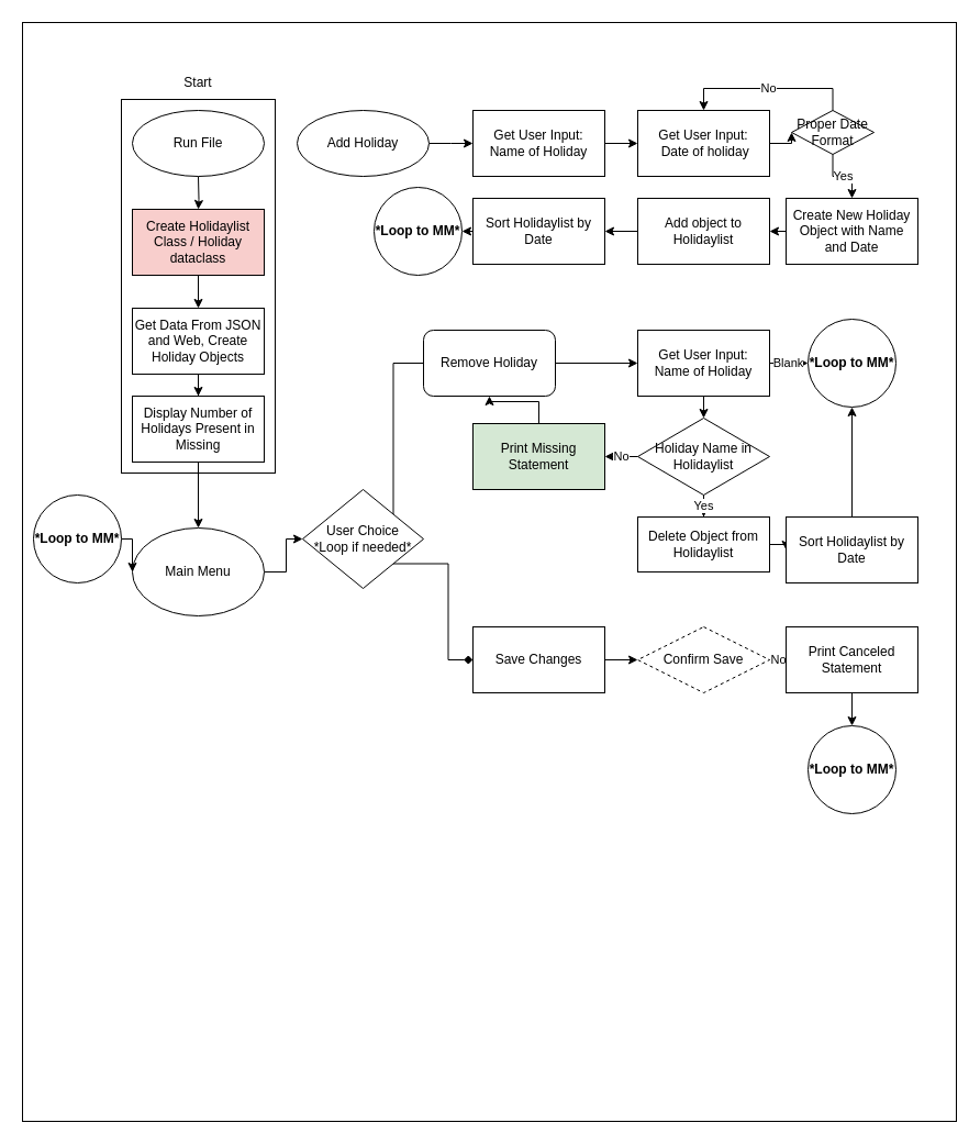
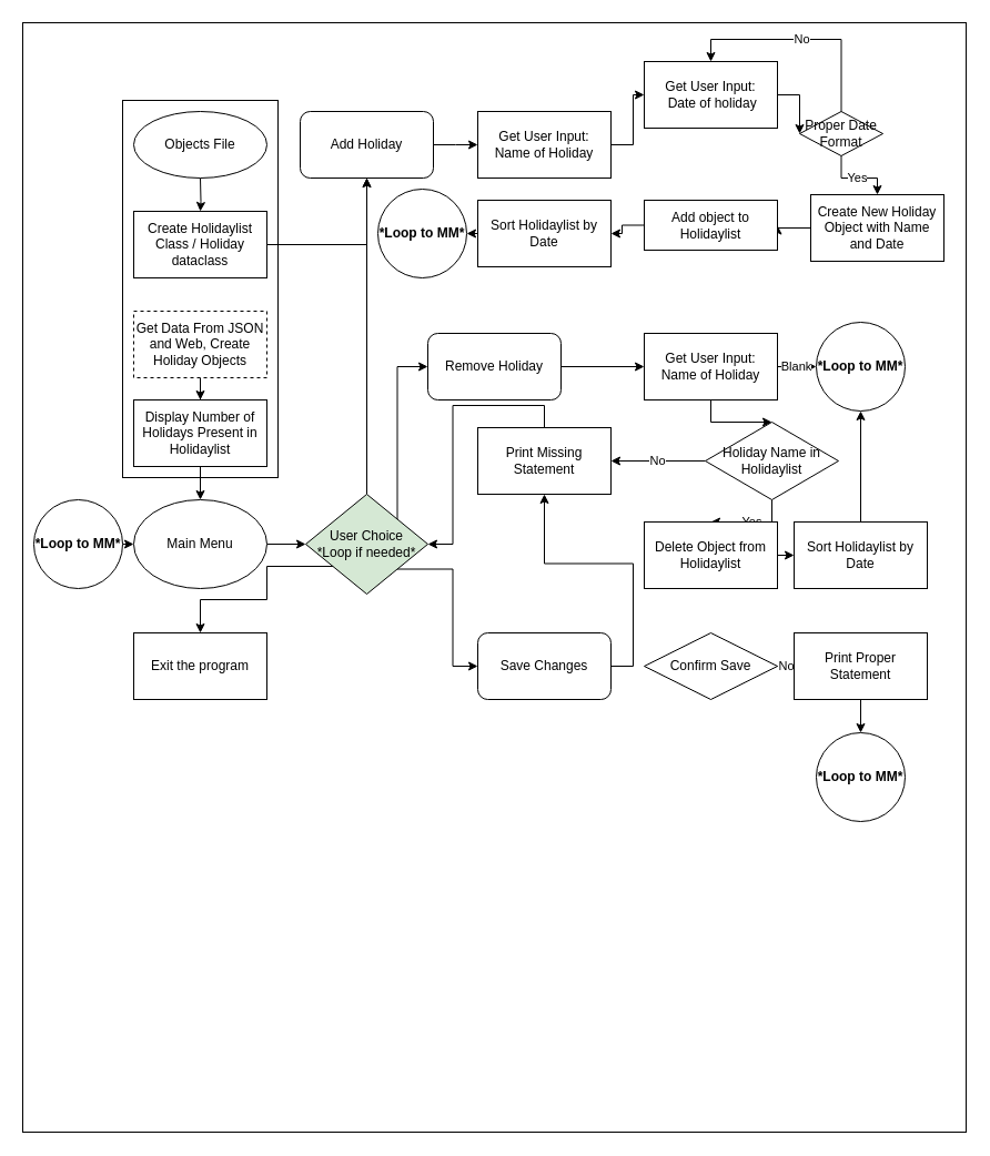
- <mxCell id="28" value="Start" style="text;html=1;strokeColor=none;fillColor=none;align=center;verticalAlign=middle;whiteSpace=wrap;rounded=0;" vertex="1" parent="1"><mxGeometry x="150" y="60" width="60" height="30" as="geometry" /></mxCell>
- <mxCell id="40" value="Run File" style="ellipse;whiteSpace=wrap;html=1;" vertex="1" parent="1"><mxGeometry x="120" y="100" width="120" height="60" as="geometry" /></mxCell>
+ <mxCell id="40" value="Objects File" style="ellipse;whiteSpace=wrap;html=1;" vertex="1" parent="1"><mxGeometry x="120" y="100" width="120" height="60" as="geometry" /></mxCell>
- <mxCell id="20" value="Add Holiday" style="ellipse;whiteSpace=wrap;html=1;" vertex="1" parent="1"><mxGeometry x="270" y="100" width="120" height="60" as="geometry" /></mxCell>
+ <mxCell id="20" value="Add Holiday" style="rounded=1;whiteSpace=wrap;html=1;" vertex="1" parent="1"><mxGeometry x="270" y="100" width="120" height="60" as="geometry" /></mxCell>
- <mxCell id="24" value="Get User Input:&lt;br&gt;&amp;nbsp;Date of holiday" style="rounded=0;whiteSpace=wrap;html=1;" vertex="1" parent="1"><mxGeometry x="580" y="100" width="120" height="60" as="geometry" /></mxCell>
+ <mxCell id="24" value="Get User Input:&lt;br&gt;&amp;nbsp;Date of holiday" style="rounded=0;whiteSpace=wrap;html=1;" vertex="1" parent="1"><mxGeometry x="580" y="55" width="120" height="60" as="geometry" /></mxCell>
- <mxCell id="32" value="Add object to Holidaylist" style="rounded=0;whiteSpace=wrap;html=1;" vertex="1" parent="1"><mxGeometry x="580" y="180" width="120" height="60" as="geometry" /></mxCell>
+ <mxCell id="32" value="Add object to Holidaylist" style="rounded=0;whiteSpace=wrap;html=1;" vertex="1" parent="1"><mxGeometry x="580" y="180" width="120" height="45" as="geometry" /></mxCell>
- <mxCell id="30" value="Create New Holiday Object with Name and Date" style="rounded=0;whiteSpace=wrap;html=1;" vertex="1" parent="1"><mxGeometry x="715" y="180" width="120" height="60" as="geometry" /></mxCell>
+ <mxCell id="30" value="Create New Holiday Object with Name and Date" style="rounded=0;whiteSpace=wrap;html=1;" vertex="1" parent="1"><mxGeometry x="730" y="175" width="120" height="60" as="geometry" /></mxCell>
- <mxCell id="6" value="Create Holidaylist Class / Holiday dataclass" style="rounded=0;whiteSpace=wrap;html=1;fillColor=#f8cecc;" vertex="1" parent="1"><mxGeometry x="120" y="190" width="120" height="60" as="geometry" /></mxCell>
+ <mxCell id="6" value="Create Holidaylist Class / Holiday dataclass" style="rounded=0;whiteSpace=wrap;html=1;" vertex="1" parent="1"><mxGeometry x="120" y="190" width="120" height="60" as="geometry" /></mxCell>
- <mxCell id="5" style="edgeStyle=orthogonalEdgeStyle;rounded=0;orthogonalLoop=1;jettySize=auto;html=1;entryX=0.5;entryY=0;entryDx=0;entryDy=0;" edge="1" parent="1" source="6" target="8"><mxGeometry relative="1" as="geometry" /></mxCell>
+ <mxCell id="5" style="edgeStyle=orthogonalEdgeStyle;rounded=0;orthogonalLoop=1;jettySize=auto;html=1;" edge="1" parent="1" source="6" target="20"><mxGeometry relative="1" as="geometry" /></mxCell>
- <mxCell id="8" value="Get Data From JSON and Web, Create Holiday Objects" style="rounded=0;whiteSpace=wrap;html=1;" vertex="1" parent="1"><mxGeometry x="120" y="280" width="120" height="60" as="geometry" /></mxCell>
+ <mxCell id="8" value="Get Data From JSON and Web, Create Holiday Objects" style="rounded=0;whiteSpace=wrap;html=1;dashed=1;" vertex="1" parent="1"><mxGeometry x="120" y="280" width="120" height="60" as="geometry" /></mxCell>
- <mxCell id="15" style="edgeStyle=orthogonalEdgeStyle;rounded=0;orthogonalLoop=1;jettySize=auto;html=1;exitX=1;exitY=0;exitDx=0;exitDy=0;entryX=0;entryY=0.5;entryDx=0;entryDy=0;endArrow=none;" edge="1" parent="1" source="17" target="39"><mxGeometry relative="1" as="geometry" /></mxCell>
+ <mxCell id="15" style="edgeStyle=orthogonalEdgeStyle;rounded=0;orthogonalLoop=1;jettySize=auto;html=1;exitX=1;exitY=0;exitDx=0;exitDy=0;entryX=0;entryY=0.5;entryDx=0;entryDy=0;" edge="1" parent="1" source="17" target="39"><mxGeometry relative="1" as="geometry" /></mxCell>
+ <mxCell id="14" style="edgeStyle=orthogonalEdgeStyle;rounded=0;orthogonalLoop=1;jettySize=auto;html=1;exitX=0.5;exitY=0;exitDx=0;exitDy=0;entryX=0.5;entryY=1;entryDx=0;entryDy=0;" edge="1" parent="1" source="17" target="20"><mxGeometry relative="1" as="geometry" /></mxCell>
- <mxCell id="48" style="edgeStyle=orthogonalEdgeStyle;rounded=0;orthogonalLoop=1;jettySize=auto;html=1;exitX=0.5;exitY=0;exitDx=0;exitDy=0;entryX=0.5;entryY=1;entryDx=0;entryDy=0;" edge="1" parent="1" source="49" target="39"><mxGeometry relative="1" as="geometry" /></mxCell>
+ <mxCell id="48" style="edgeStyle=orthogonalEdgeStyle;rounded=0;orthogonalLoop=1;jettySize=auto;html=1;exitX=0.5;exitY=0;exitDx=0;exitDy=0;" edge="1" parent="1" source="49" target="17"><mxGeometry relative="1" as="geometry" /></mxCell>
- <mxCell id="12" value="&lt;span&gt;Display Number of Holidays Present in Missing&lt;/span&gt;" style="rounded=0;whiteSpace=wrap;html=1;" vertex="1" parent="1"><mxGeometry x="120" y="360" width="120" height="60" as="geometry" /></mxCell>
+ <mxCell id="12" value="&lt;span&gt;Display Number of Holidays Present in Holidaylist&lt;/span&gt;" style="rounded=0;whiteSpace=wrap;html=1;" vertex="1" parent="1"><mxGeometry x="120" y="360" width="120" height="60" as="geometry" /></mxCell>
- <mxCell id="49" value="Print Missing Statement" style="rounded=0;whiteSpace=wrap;html=1;fillColor=#d5e8d4;" vertex="1" parent="1"><mxGeometry x="430" y="385" width="120" height="60" as="geometry" /></mxCell>
+ <mxCell id="49" value="Print Missing Statement" style="rounded=0;whiteSpace=wrap;html=1;" vertex="1" parent="1"><mxGeometry x="430" y="385" width="120" height="60" as="geometry" /></mxCell>
- <mxCell id="46" value="Holiday Name in Holidaylist" style="rhombus;whiteSpace=wrap;html=1;" vertex="1" parent="1"><mxGeometry x="580" y="380" width="120" height="70" as="geometry" /></mxCell>
+ <mxCell id="46" value="Holiday Name in Holidaylist" style="rhombus;whiteSpace=wrap;html=1;" vertex="1" parent="1"><mxGeometry x="635" y="380" width="120" height="70" as="geometry" /></mxCell>
- <mxCell id="17" value="User Choice&lt;br&gt;*Loop if needed*" style="rhombus;whiteSpace=wrap;html=1;" vertex="1" parent="1"><mxGeometry x="275" y="445" width="110" height="90" as="geometry" /></mxCell>
+ <mxCell id="17" value="User Choice&lt;br&gt;*Loop if needed*" style="rhombus;whiteSpace=wrap;html=1;fillColor=#d5e8d4;" vertex="1" parent="1"><mxGeometry x="275" y="445" width="110" height="90" as="geometry" /></mxCell>
- <mxCell id="51" value="Delete Object from Holidaylist" style="rounded=0;whiteSpace=wrap;html=1;" vertex="1" parent="1"><mxGeometry x="580" y="470" width="120" height="50" as="geometry" /></mxCell>
+ <mxCell id="51" value="Delete Object from Holidaylist" style="rounded=0;whiteSpace=wrap;html=1;" vertex="1" parent="1"><mxGeometry x="580" y="470" width="120" height="60" as="geometry" /></mxCell>
- <mxCell id="10" value="Main Menu" style="ellipse;whiteSpace=wrap;html=1;" vertex="1" parent="1"><mxGeometry x="120" y="480" width="120" height="80" as="geometry" /></mxCell>
+ <mxCell id="10" value="Main Menu" style="ellipse;whiteSpace=wrap;html=1;" vertex="1" parent="1"><mxGeometry x="120" y="450" width="120" height="80" as="geometry" /></mxCell>
+ <mxCell id="13" style="edgeStyle=orthogonalEdgeStyle;rounded=0;orthogonalLoop=1;jettySize=auto;html=1;exitX=0;exitY=1;exitDx=0;exitDy=0;entryX=0.5;entryY=0;entryDx=0;entryDy=0;" edge="1" parent="1" source="17" target="18"><mxGeometry relative="1" as="geometry"><Array as="points"><mxPoint x="240" y="510" /><mxPoint x="240" y="540" /><mxPoint x="180" y="540" /></Array></mxGeometry></mxCell>
+ <mxCell id="18" value="Exit the program" style="rounded=0;whiteSpace=wrap;html=1;" vertex="1" parent="1"><mxGeometry x="120" y="570" width="120" height="60" as="geometry" /></mxCell>
- <mxCell id="16" style="edgeStyle=orthogonalEdgeStyle;rounded=0;orthogonalLoop=1;jettySize=auto;html=1;exitX=1;exitY=1;exitDx=0;exitDy=0;entryX=0;entryY=0.5;entryDx=0;entryDy=0;endArrow=diamond;" edge="1" parent="1" source="17" target="55"><mxGeometry relative="1" as="geometry" /></mxCell>
+ <mxCell id="16" style="edgeStyle=orthogonalEdgeStyle;rounded=0;orthogonalLoop=1;jettySize=auto;html=1;exitX=1;exitY=1;exitDx=0;exitDy=0;entryX=0;entryY=0.5;entryDx=0;entryDy=0;" edge="1" parent="1" source="17" target="55"><mxGeometry relative="1" as="geometry" /></mxCell>
- <mxCell id="55" value="Save Changes" style="whiteSpace=wrap;html=1;rounded=0;" vertex="1" parent="1"><mxGeometry x="430" y="570" width="120" height="60" as="geometry" /></mxCell>
+ <mxCell id="55" value="Save Changes" style="rounded=1;whiteSpace=wrap;html=1;" vertex="1" parent="1"><mxGeometry x="430" y="570" width="120" height="60" as="geometry" /></mxCell>
- <mxCell id="54" style="edgeStyle=orthogonalEdgeStyle;rounded=0;orthogonalLoop=1;jettySize=auto;html=1;exitX=1;exitY=0.5;exitDx=0;exitDy=0;entryX=0;entryY=0.5;entryDx=0;entryDy=0;" edge="1" parent="1" source="55" target="57"><mxGeometry relative="1" as="geometry" /></mxCell>
+ <mxCell id="54" style="edgeStyle=orthogonalEdgeStyle;rounded=0;orthogonalLoop=1;jettySize=auto;html=1;exitX=1;exitY=0.5;exitDx=0;exitDy=0;" edge="1" parent="1" source="55" target="49"><mxGeometry relative="1" as="geometry" /></mxCell>
- <mxCell id="57" value="Confirm Save" style="rhombus;whiteSpace=wrap;html=1;dashed=1;" vertex="1" parent="1"><mxGeometry x="580" y="570" width="120" height="60" as="geometry" /></mxCell>
+ <mxCell id="57" value="Confirm Save" style="rhombus;whiteSpace=wrap;html=1;" vertex="1" parent="1"><mxGeometry x="580" y="570" width="120" height="60" as="geometry" /></mxCell>
- <mxCell id="59" value="Print Canceled Statement" style="rounded=0;whiteSpace=wrap;html=1;" vertex="1" parent="1"><mxGeometry x="715" y="570" width="120" height="60" as="geometry" /></mxCell>
+ <mxCell id="59" value="Print Proper Statement" style="rounded=0;whiteSpace=wrap;html=1;" vertex="1" parent="1"><mxGeometry x="715" y="570" width="120" height="60" as="geometry" /></mxCell>
